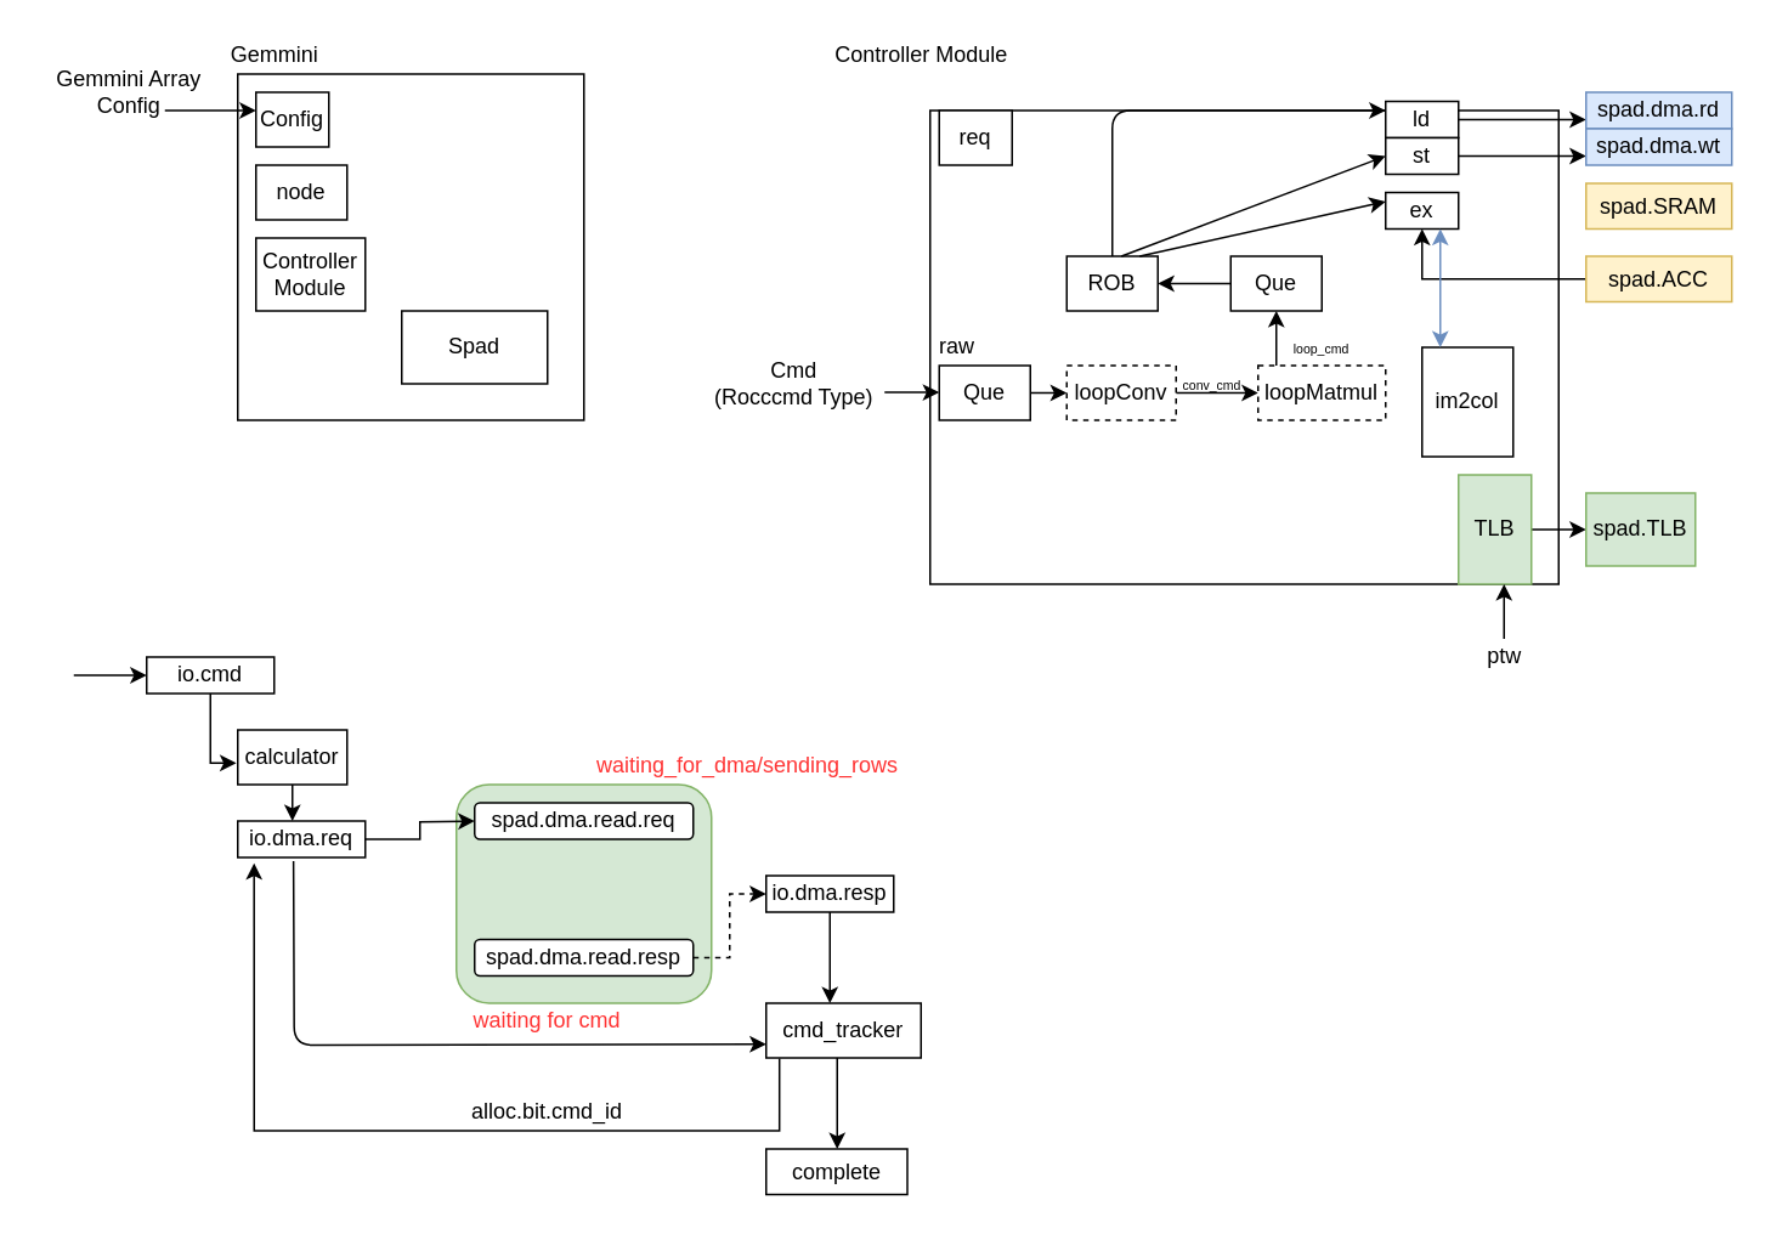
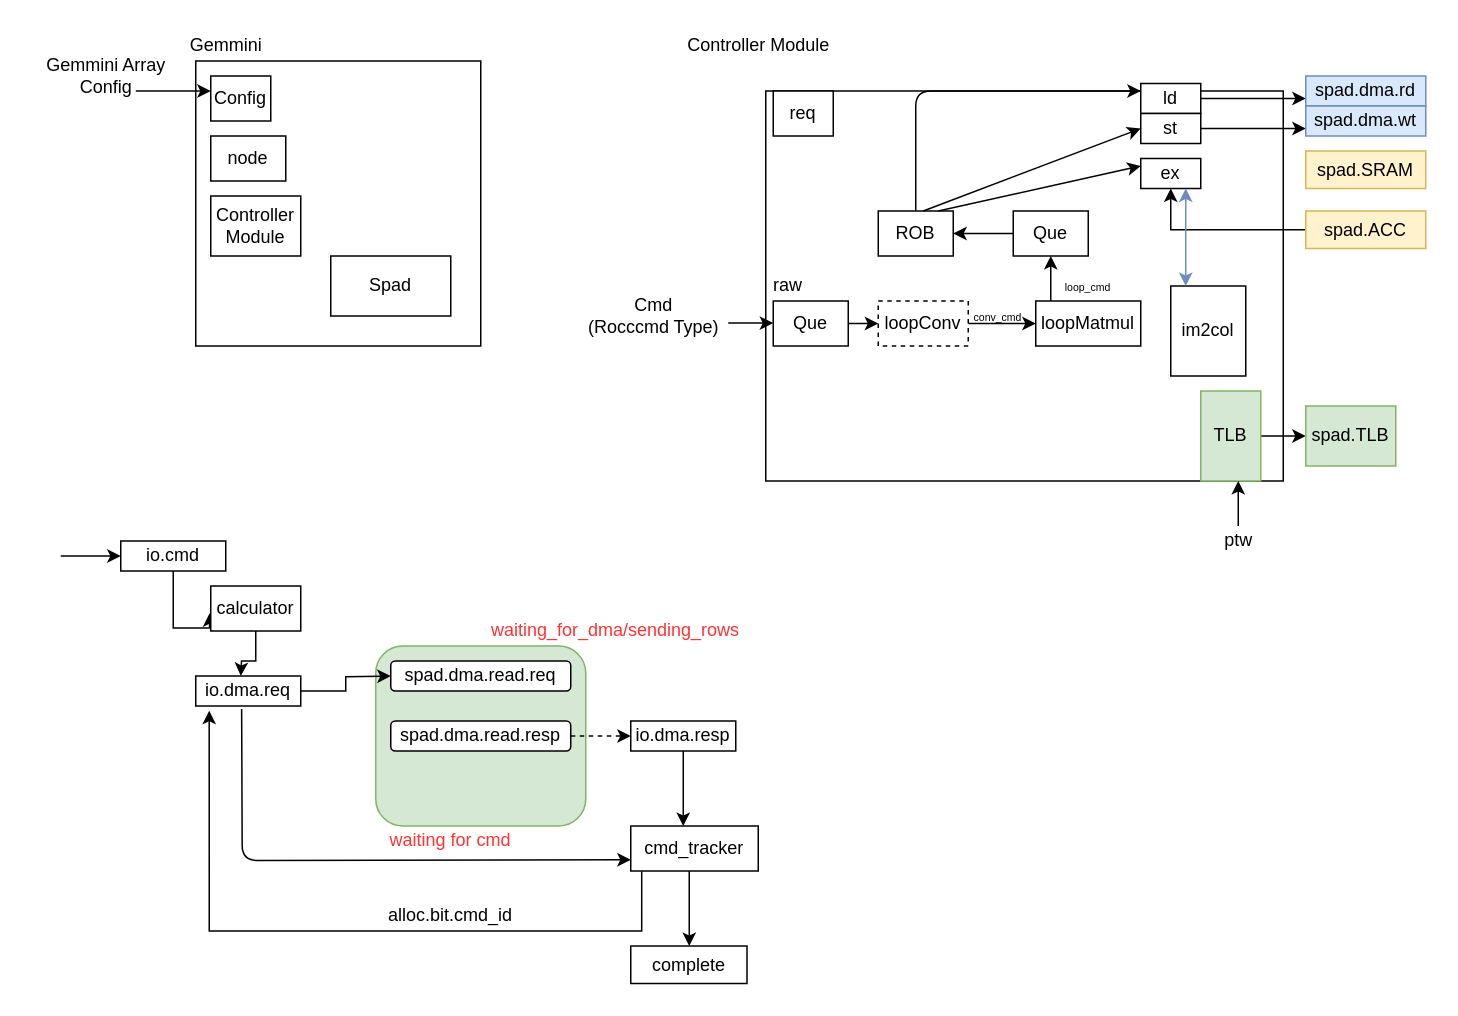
- <mxCell id="20" value="loopMatmul" style="whiteSpace=wrap;html=1;dashed=1;" parent="1" vertex="1"><mxGeometry x="690" y="200" width="70" height="30" as="geometry" /></mxCell>
+ <mxCell id="20" value="loopMatmul" style="whiteSpace=wrap;html=1;" parent="1" vertex="1"><mxGeometry x="690" y="200" width="70" height="30" as="geometry" /></mxCell>
- <mxCell id="59" value="calculator" style="rounded=0;whiteSpace=wrap;html=1;" vertex="1" parent="1"><mxGeometry x="130" y="400" width="60" height="30" as="geometry" /></mxCell>
+ <mxCell id="59" value="calculator" style="rounded=0;whiteSpace=wrap;html=1;" vertex="1" parent="1"><mxGeometry x="140" y="390" width="60" height="30" as="geometry" /></mxCell>
- <mxCell id="52" value="spad.dma.read.resp" style="rounded=1;whiteSpace=wrap;html=1;" vertex="1" parent="1"><mxGeometry x="260" y="515" width="120" height="20" as="geometry" /></mxCell>
+ <mxCell id="52" value="spad.dma.read.resp" style="rounded=1;whiteSpace=wrap;html=1;" vertex="1" parent="1"><mxGeometry x="260" y="480" width="120" height="20" as="geometry" /></mxCell>
